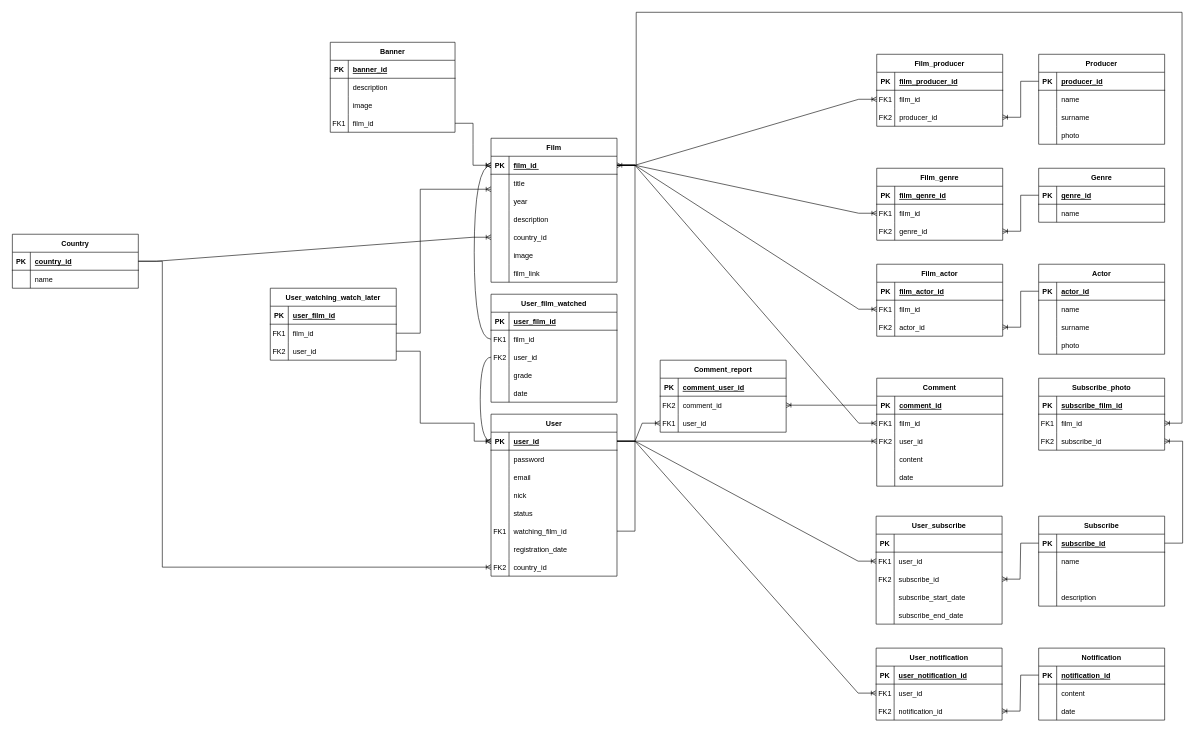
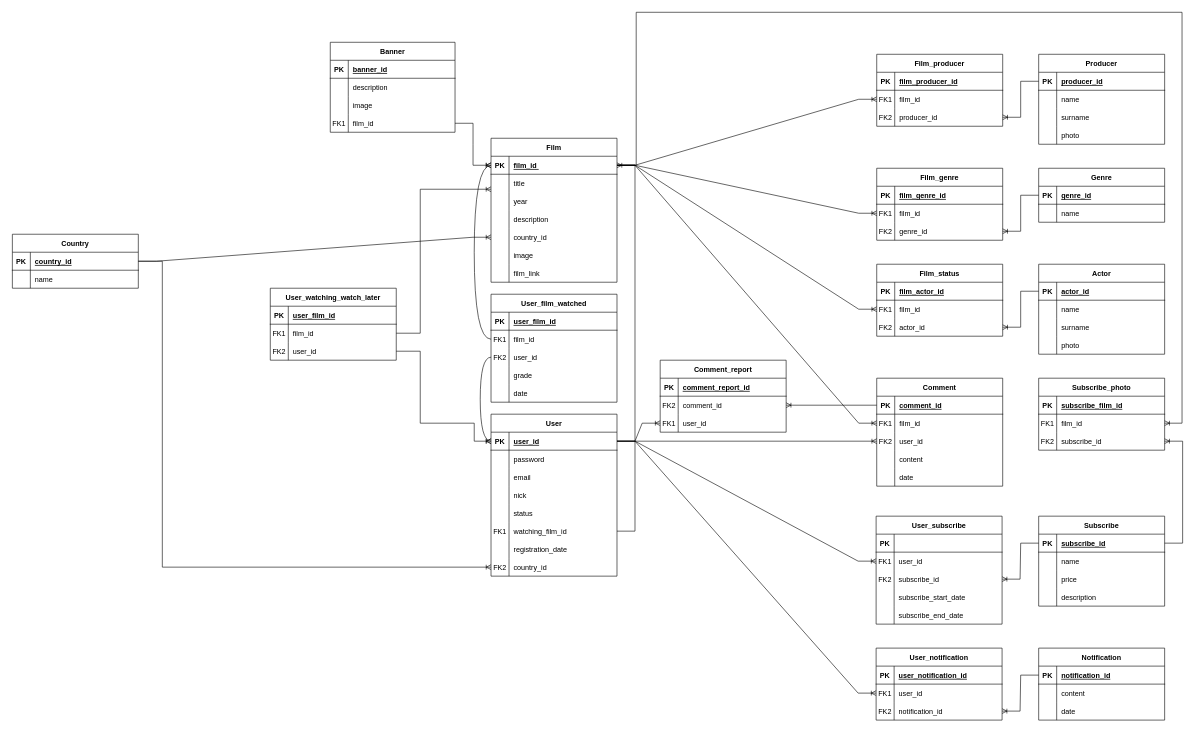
- <mxCell id="149" value="Film_actor" style="shape=table;startSize=30;container=1;collapsible=1;childLayout=tableLayout;fixedRows=1;rowLines=0;fontStyle=1;align=center;resizeLast=1;" parent="1" vertex="1"><mxGeometry x="1461" y="440" width="210" height="120" as="geometry" /></mxCell>
+ <mxCell id="149" value="Film_status" style="shape=table;startSize=30;container=1;collapsible=1;childLayout=tableLayout;fixedRows=1;rowLines=0;fontStyle=1;align=center;resizeLast=1;" parent="1" vertex="1"><mxGeometry x="1461" y="440" width="210" height="120" as="geometry" /></mxCell>
- <mxCell id="222" value="comment_user_id" style="shape=partialRectangle;overflow=hidden;connectable=0;fillColor=none;top=0;left=0;bottom=0;right=0;align=left;spacingLeft=6;fontStyle=5;" parent="220" vertex="1"><mxGeometry x="30" width="180" height="30" as="geometry"><mxRectangle width="180" height="30" as="alternateBounds" /></mxGeometry></mxCell>
+ <mxCell id="222" value="comment_report_id" style="shape=partialRectangle;overflow=hidden;connectable=0;fillColor=none;top=0;left=0;bottom=0;right=0;align=left;spacingLeft=6;fontStyle=5;" parent="220" vertex="1"><mxGeometry x="30" width="180" height="30" as="geometry"><mxRectangle width="180" height="30" as="alternateBounds" /></mxGeometry></mxCell>
+ <mxCell id="116" value="price" style="shape=partialRectangle;overflow=hidden;connectable=0;fillColor=none;top=0;left=0;bottom=0;right=0;align=left;spacingLeft=6;" parent="114" vertex="1"><mxGeometry x="30" width="180" height="30" as="geometry"><mxRectangle width="180" height="30" as="alternateBounds" /></mxGeometry></mxCell>
